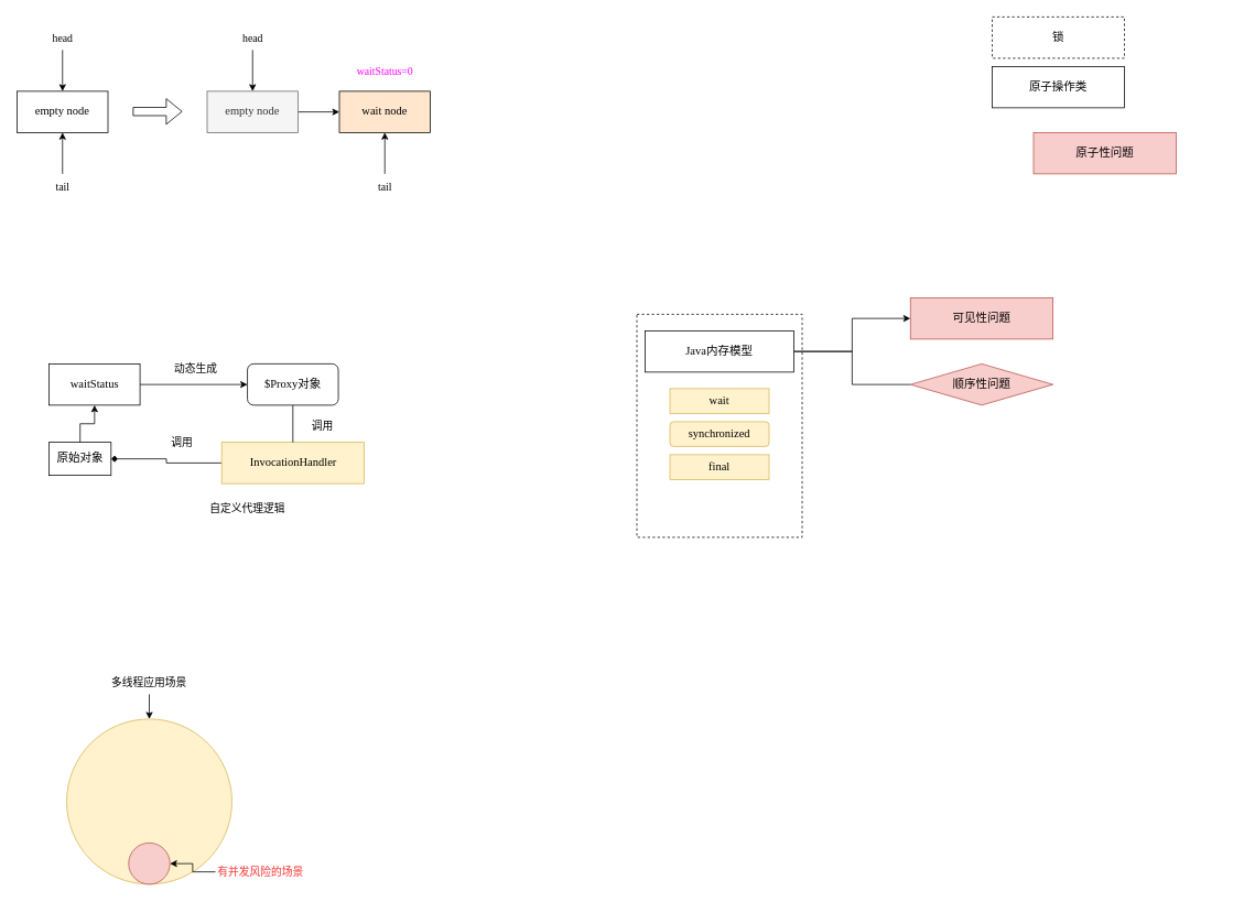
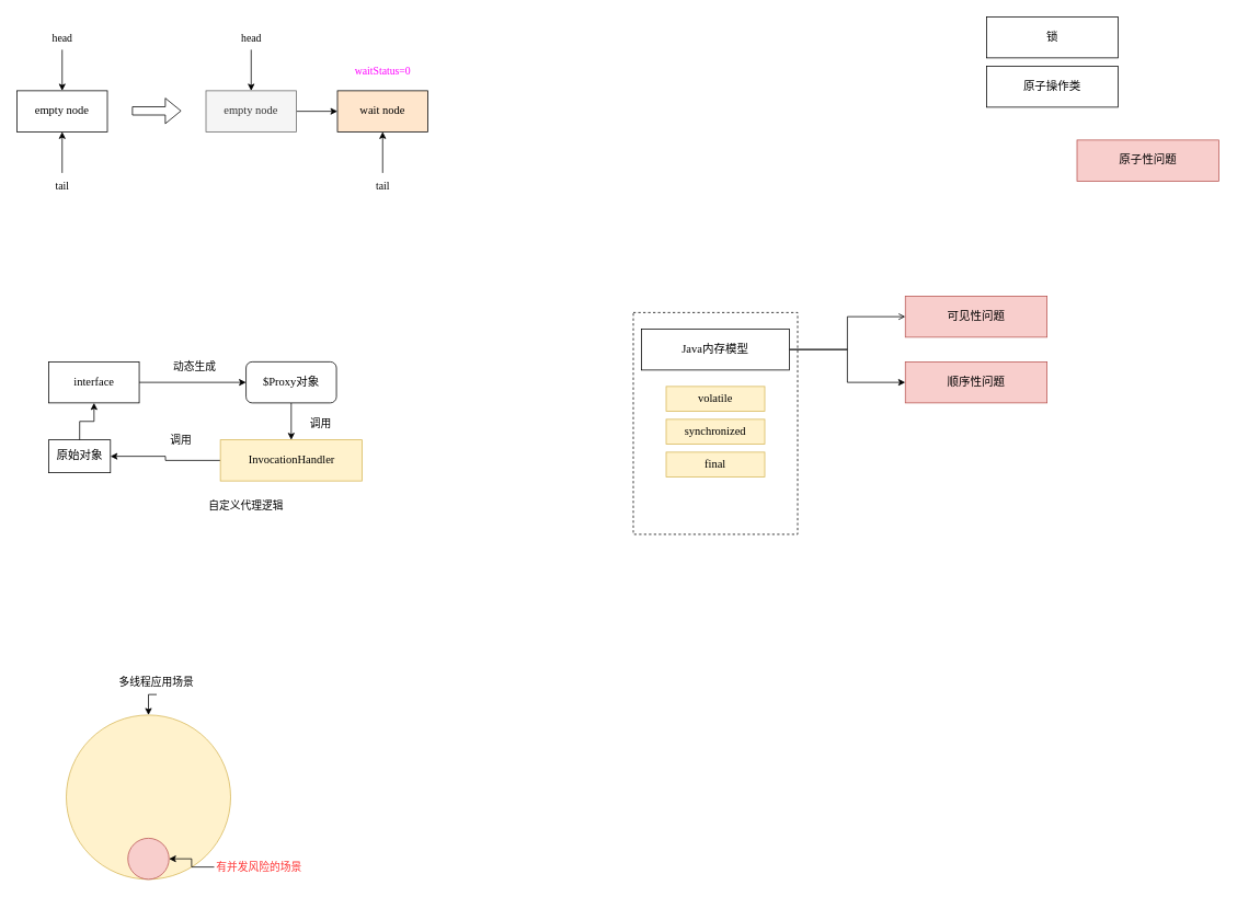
- <mxCell id="38" value="&lt;font face=&quot;menlo&quot;&gt;&lt;span style=&quot;font-size: 14px&quot;&gt;锁&lt;/span&gt;&lt;/font&gt;" style="rounded=0;whiteSpace=wrap;html=1;dashed=1;" vertex="1" parent="1"><mxGeometry x="1200" y="20" width="160" height="50" as="geometry" /></mxCell>
+ <mxCell id="38" value="&lt;font face=&quot;menlo&quot;&gt;&lt;span style=&quot;font-size: 14px&quot;&gt;锁&lt;/span&gt;&lt;/font&gt;" style="rounded=0;whiteSpace=wrap;html=1;" vertex="1" parent="1"><mxGeometry x="1200" y="20" width="160" height="50" as="geometry" /></mxCell>
- <mxCell id="42" value="&lt;font face=&quot;menlo&quot;&gt;&lt;span style=&quot;font-size: 14px&quot;&gt;原子性问题&lt;/span&gt;&lt;/font&gt;" style="rounded=0;whiteSpace=wrap;html=1;fillColor=#f8cecc;strokeColor=#b85450;" vertex="1" parent="1"><mxGeometry x="1250" y="160" width="172.5" height="50" as="geometry" /></mxCell>
+ <mxCell id="42" value="&lt;font face=&quot;menlo&quot;&gt;&lt;span style=&quot;font-size: 14px&quot;&gt;原子性问题&lt;/span&gt;&lt;/font&gt;" style="rounded=0;whiteSpace=wrap;html=1;fillColor=#f8cecc;strokeColor=#b85450;" vertex="1" parent="1"><mxGeometry x="1310" y="170" width="172.5" height="50" as="geometry" /></mxCell>
- <mxCell id="35" style="edgeStyle=orthogonalEdgeStyle;rounded=0;orthogonalLoop=1;jettySize=auto;html=1;exitX=1;exitY=0.5;exitDx=0;exitDy=0;entryX=0;entryY=0.5;entryDx=0;entryDy=0;" edge="1" parent="1" source="37" target="40"><mxGeometry relative="1" as="geometry" /></mxCell>
+ <mxCell id="35" style="edgeStyle=orthogonalEdgeStyle;rounded=0;orthogonalLoop=1;jettySize=auto;html=1;exitX=1;exitY=0.5;exitDx=0;exitDy=0;entryX=0;entryY=0.5;entryDx=0;entryDy=0;endArrow=open;" edge="1" parent="1" source="37" target="40"><mxGeometry relative="1" as="geometry" /></mxCell>
- <mxCell id="22" value="&lt;font face=&quot;menlo&quot;&gt;&lt;span style=&quot;font-size: 14px&quot;&gt;waitStatus&lt;/span&gt;&lt;/font&gt;" style="rounded=0;whiteSpace=wrap;html=1;" vertex="1" parent="1"><mxGeometry x="58.75" y="440" width="110" height="50" as="geometry" /></mxCell>
+ <mxCell id="22" value="&lt;font face=&quot;menlo&quot;&gt;&lt;span style=&quot;font-size: 14px&quot;&gt;interface&lt;/span&gt;&lt;/font&gt;" style="rounded=0;whiteSpace=wrap;html=1;" vertex="1" parent="1"><mxGeometry x="58.75" y="440" width="110" height="50" as="geometry" /></mxCell>
- <mxCell id="36" style="edgeStyle=orthogonalEdgeStyle;rounded=0;orthogonalLoop=1;jettySize=auto;html=1;exitX=1;exitY=0.5;exitDx=0;exitDy=0;entryX=0;entryY=0.5;entryDx=0;entryDy=0;endArrow=none;" edge="1" parent="1" source="37" target="41"><mxGeometry relative="1" as="geometry" /></mxCell>
+ <mxCell id="36" style="edgeStyle=orthogonalEdgeStyle;rounded=0;orthogonalLoop=1;jettySize=auto;html=1;exitX=1;exitY=0.5;exitDx=0;exitDy=0;entryX=0;entryY=0.5;entryDx=0;entryDy=0;" edge="1" parent="1" source="37" target="41"><mxGeometry relative="1" as="geometry" /></mxCell>
- <mxCell id="41" value="&lt;font face=&quot;menlo&quot;&gt;&lt;span style=&quot;font-size: 14px&quot;&gt;顺序性问题&lt;/span&gt;&lt;/font&gt;" style="rhombus;whiteSpace=wrap;html=1;fillColor=#f8cecc;strokeColor=#b85450;" vertex="1" parent="1"><mxGeometry x="1101" y="440" width="172.5" height="50" as="geometry" /></mxCell>
+ <mxCell id="41" value="&lt;font face=&quot;menlo&quot;&gt;&lt;span style=&quot;font-size: 14px&quot;&gt;顺序性问题&lt;/span&gt;&lt;/font&gt;" style="rounded=0;whiteSpace=wrap;html=1;fillColor=#f8cecc;strokeColor=#b85450;" vertex="1" parent="1"><mxGeometry x="1101" y="440" width="172.5" height="50" as="geometry" /></mxCell>
- <mxCell id="43" value="&lt;font face=&quot;menlo&quot;&gt;&lt;span style=&quot;font-size: 14px&quot;&gt;wait&lt;/span&gt;&lt;/font&gt;" style="rounded=0;whiteSpace=wrap;html=1;fillColor=#fff2cc;strokeColor=#d6b656;" vertex="1" parent="1"><mxGeometry x="810" y="470" width="120" height="30" as="geometry" /></mxCell>
+ <mxCell id="43" value="&lt;font face=&quot;menlo&quot;&gt;&lt;span style=&quot;font-size: 14px&quot;&gt;volatile&lt;/span&gt;&lt;/font&gt;" style="rounded=0;whiteSpace=wrap;html=1;fillColor=#fff2cc;strokeColor=#d6b656;" vertex="1" parent="1"><mxGeometry x="810" y="470" width="120" height="30" as="geometry" /></mxCell>
- <mxCell id="44" value="&lt;font face=&quot;menlo&quot;&gt;&lt;span style=&quot;font-size: 14px&quot;&gt;synchronized&lt;/span&gt;&lt;/font&gt;" style="whiteSpace=wrap;html=1;fillColor=#fff2cc;strokeColor=#d6b656;rounded=1;" vertex="1" parent="1"><mxGeometry x="810" y="510" width="120" height="30" as="geometry" /></mxCell>
+ <mxCell id="44" value="&lt;font face=&quot;menlo&quot;&gt;&lt;span style=&quot;font-size: 14px&quot;&gt;synchronized&lt;/span&gt;&lt;/font&gt;" style="rounded=0;whiteSpace=wrap;html=1;fillColor=#fff2cc;strokeColor=#d6b656;" vertex="1" parent="1"><mxGeometry x="810" y="510" width="120" height="30" as="geometry" /></mxCell>
- <mxCell id="23" style="edgeStyle=orthogonalEdgeStyle;rounded=0;orthogonalLoop=1;jettySize=auto;html=1;exitX=0.5;exitY=1;exitDx=0;exitDy=0;entryX=0.5;entryY=0;entryDx=0;entryDy=0;endArrow=none;" edge="1" parent="1" source="24" target="20"><mxGeometry relative="1" as="geometry" /></mxCell>
+ <mxCell id="23" style="edgeStyle=orthogonalEdgeStyle;rounded=0;orthogonalLoop=1;jettySize=auto;html=1;exitX=0.5;exitY=1;exitDx=0;exitDy=0;entryX=0.5;entryY=0;entryDx=0;entryDy=0;" edge="1" parent="1" source="24" target="20"><mxGeometry relative="1" as="geometry" /></mxCell>
- <mxCell id="19" style="edgeStyle=orthogonalEdgeStyle;rounded=0;orthogonalLoop=1;jettySize=auto;html=1;exitX=0;exitY=0.5;exitDx=0;exitDy=0;entryX=1;entryY=0.5;entryDx=0;entryDy=0;endArrow=diamond;" edge="1" parent="1" source="20" target="18"><mxGeometry relative="1" as="geometry" /></mxCell>
+ <mxCell id="19" style="edgeStyle=orthogonalEdgeStyle;rounded=0;orthogonalLoop=1;jettySize=auto;html=1;exitX=0;exitY=0.5;exitDx=0;exitDy=0;entryX=1;entryY=0.5;entryDx=0;entryDy=0;" edge="1" parent="1" source="20" target="18"><mxGeometry relative="1" as="geometry" /></mxCell>
- <mxCell id="32" value="&lt;font face=&quot;menlo&quot;&gt;多线程应用场景&lt;/font&gt;" style="text;html=1;strokeColor=none;fillColor=none;align=center;verticalAlign=middle;whiteSpace=wrap;rounded=0;fontSize=13;" vertex="1" parent="1"><mxGeometry x="125" y="810" width="110" height="30" as="geometry" /></mxCell>
+ <mxCell id="32" value="&lt;font face=&quot;menlo&quot;&gt;多线程应用场景&lt;/font&gt;" style="text;html=1;strokeColor=none;fillColor=none;align=center;verticalAlign=middle;whiteSpace=wrap;rounded=0;fontSize=13;" vertex="1" parent="1"><mxGeometry x="135" y="815" width="110" height="30" as="geometry" /></mxCell>
